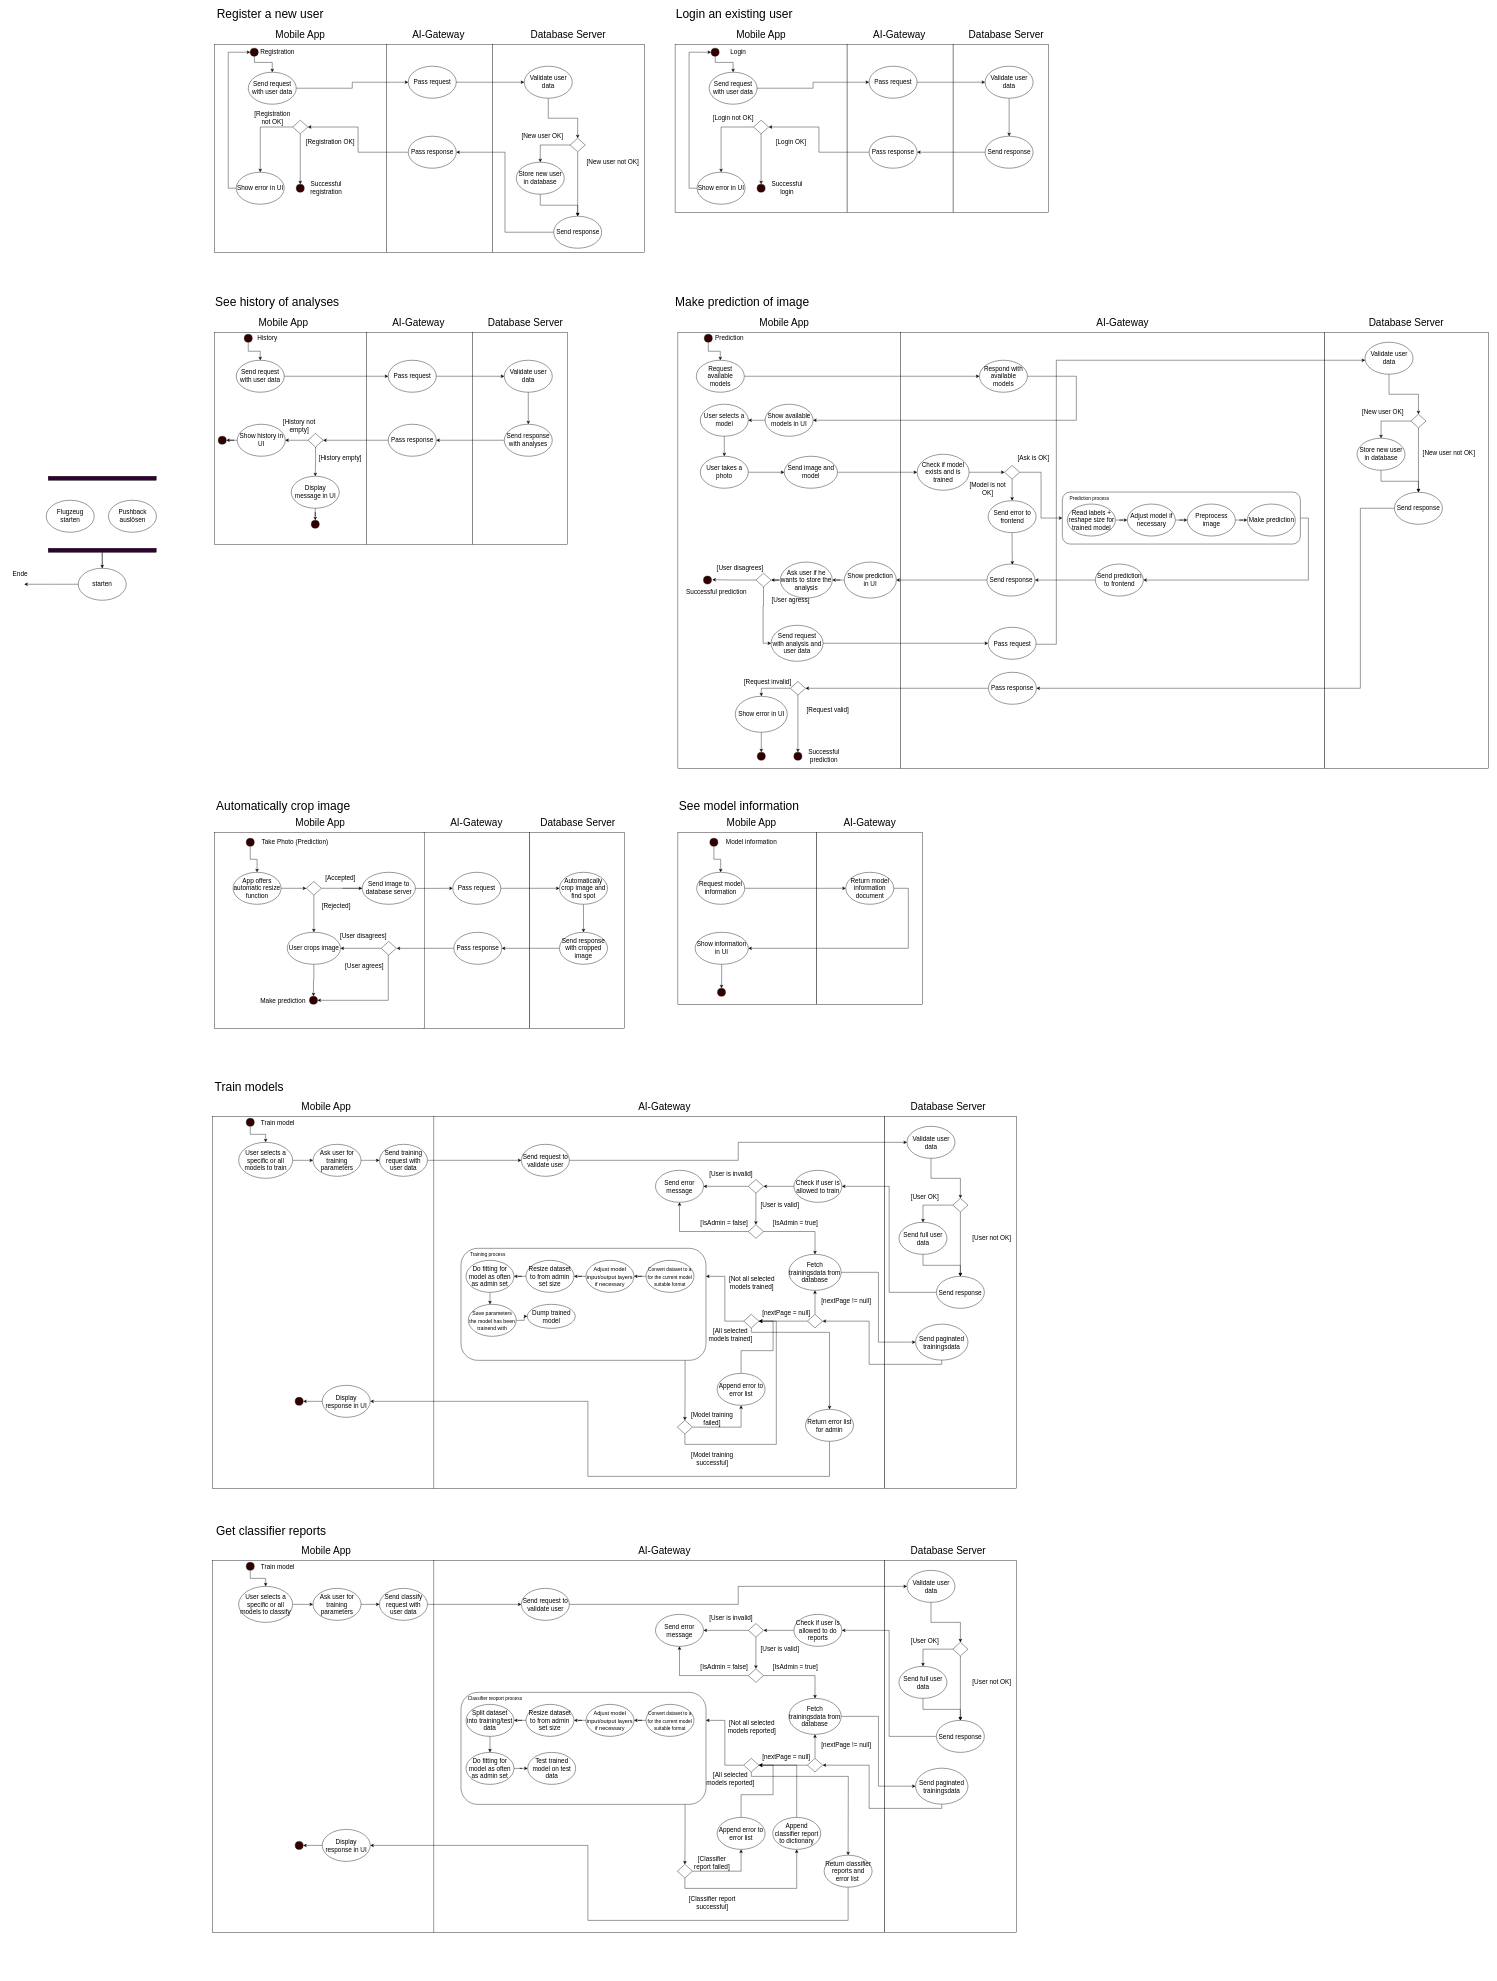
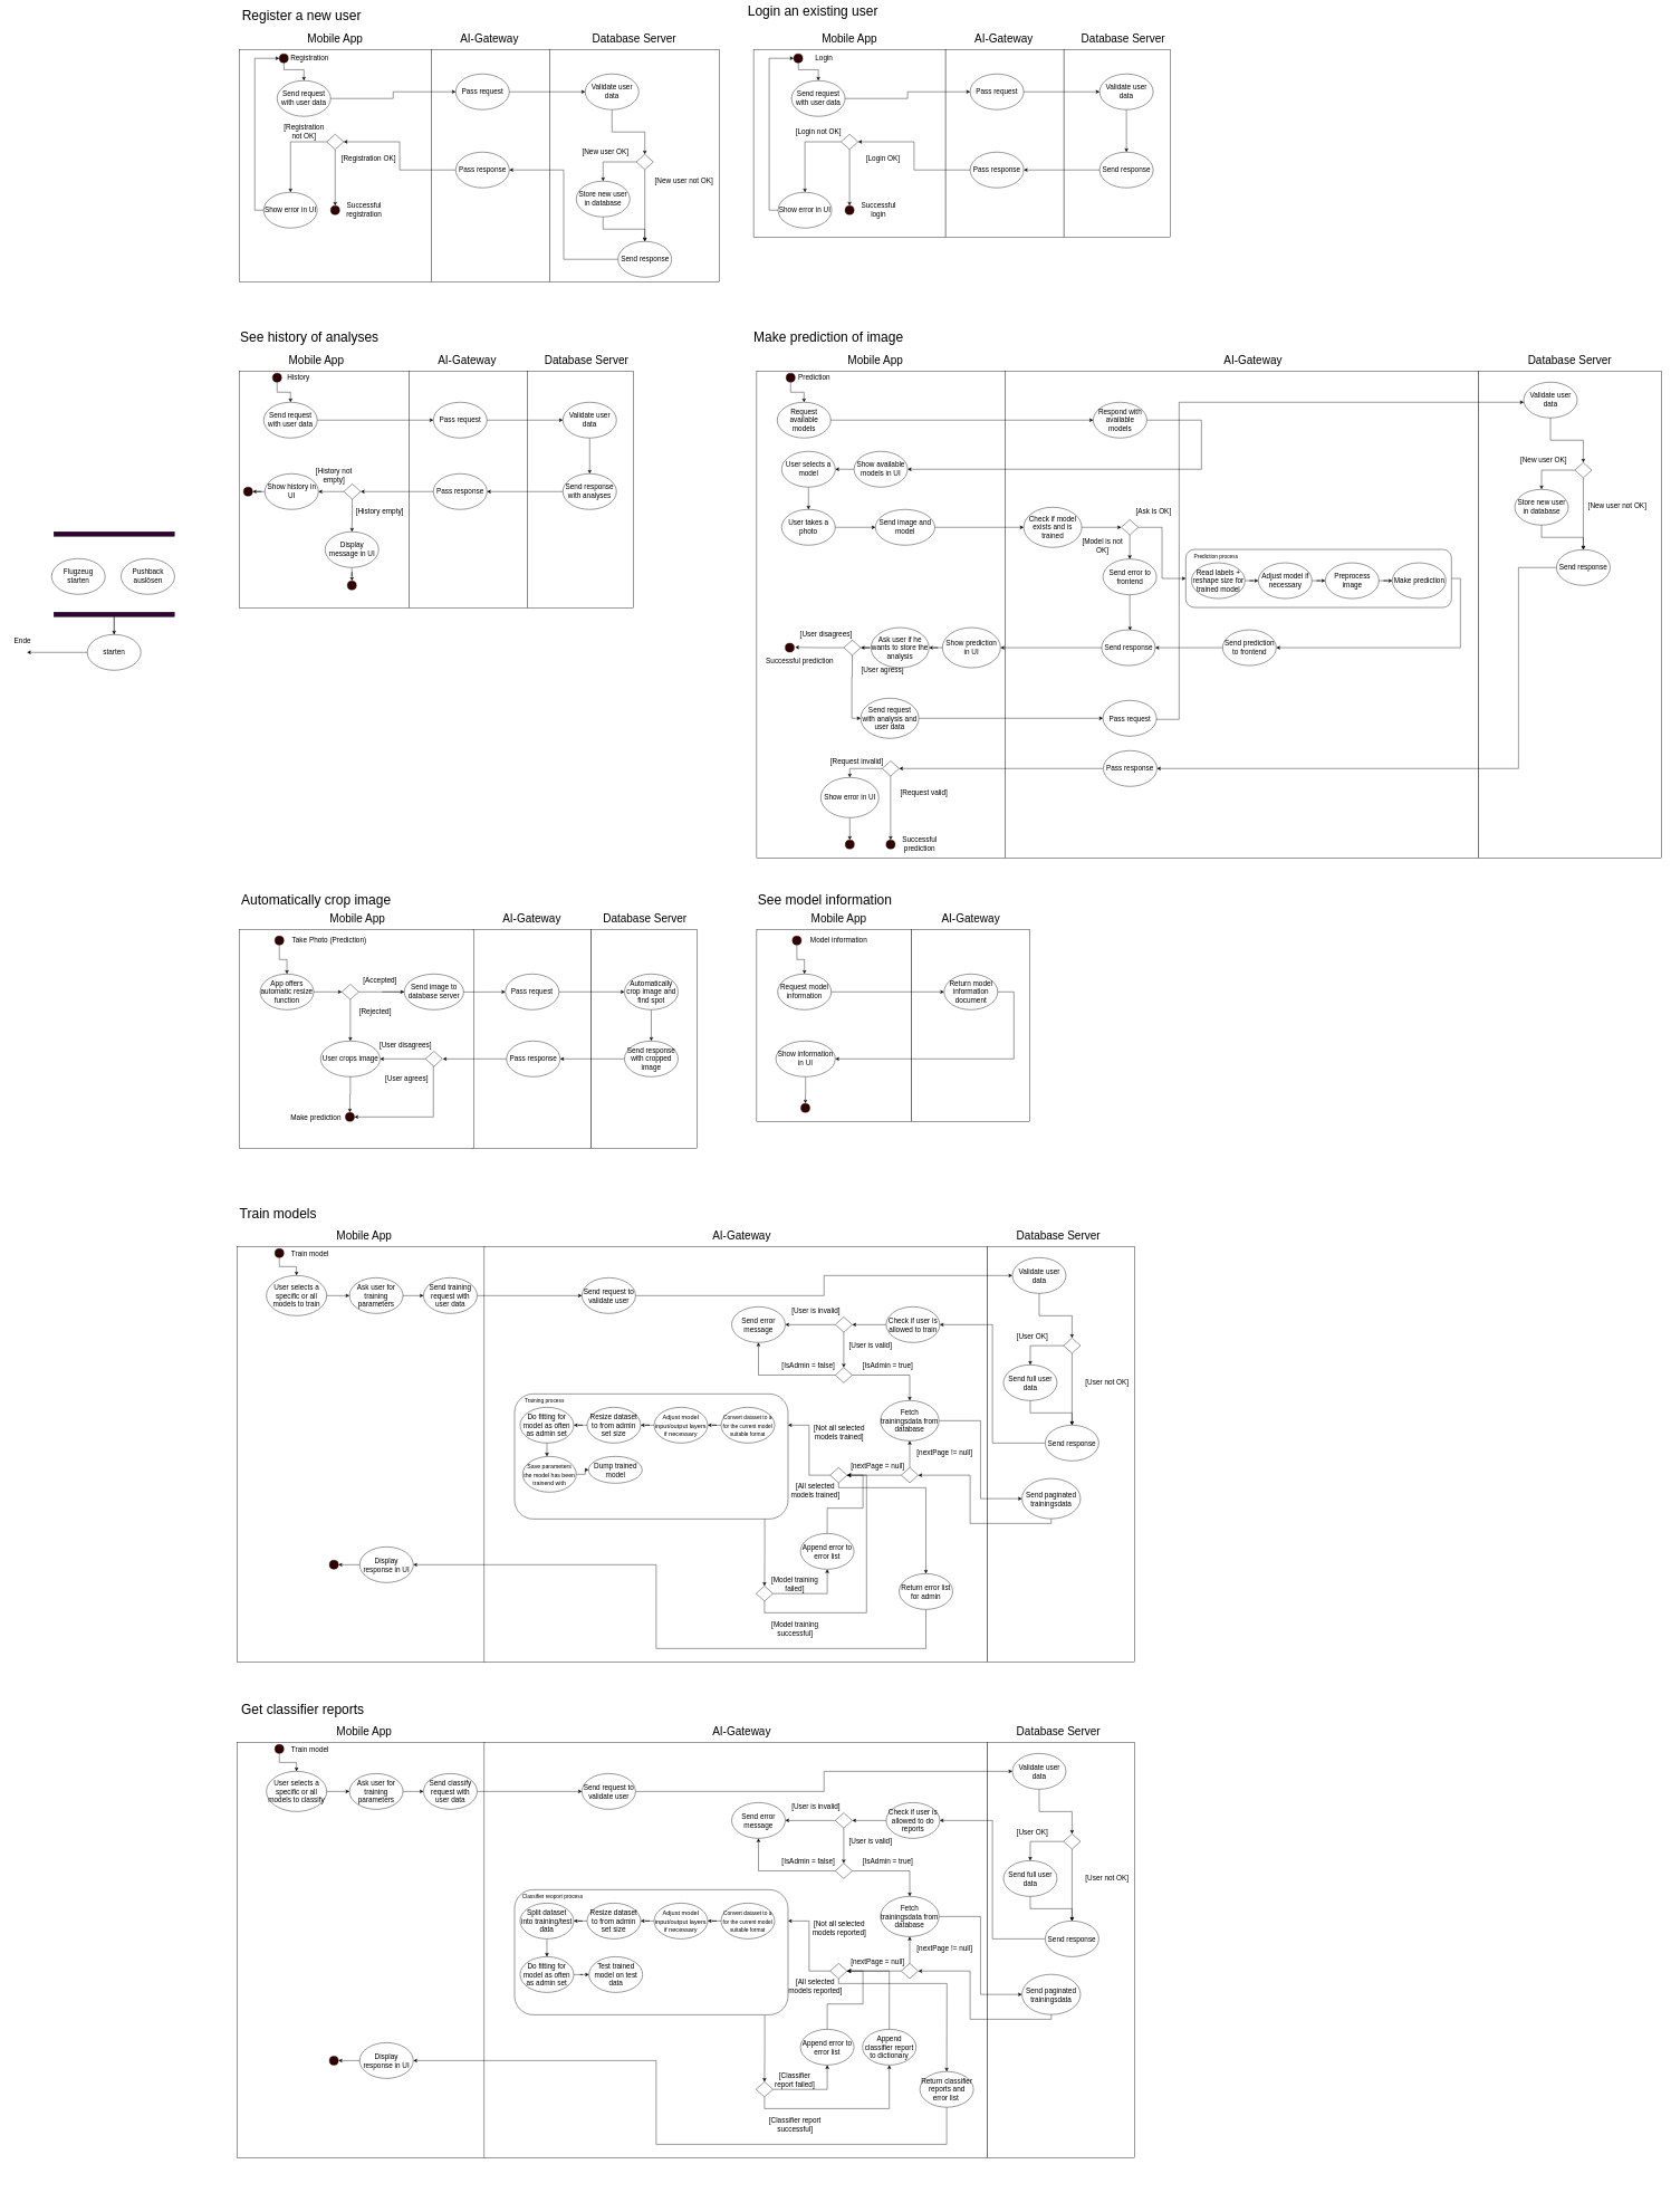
- <mxCell id="53" value="Login an existing user" style="text;html=1;strokeColor=none;fillColor=none;align=center;verticalAlign=middle;whiteSpace=wrap;rounded=0;fontSize=30;" parent="1" vertex="1"><mxGeometry x="1410" y="20" width="850" height="30" as="geometry" /></mxCell>
+ <mxCell id="53" value="Login an existing user" style="text;html=1;strokeColor=none;fillColor=none;align=center;verticalAlign=middle;whiteSpace=wrap;rounded=0;fontSize=30;" parent="1" vertex="1"><mxGeometry x="1395" y="10" width="850" height="30" as="geometry" /></mxCell>
